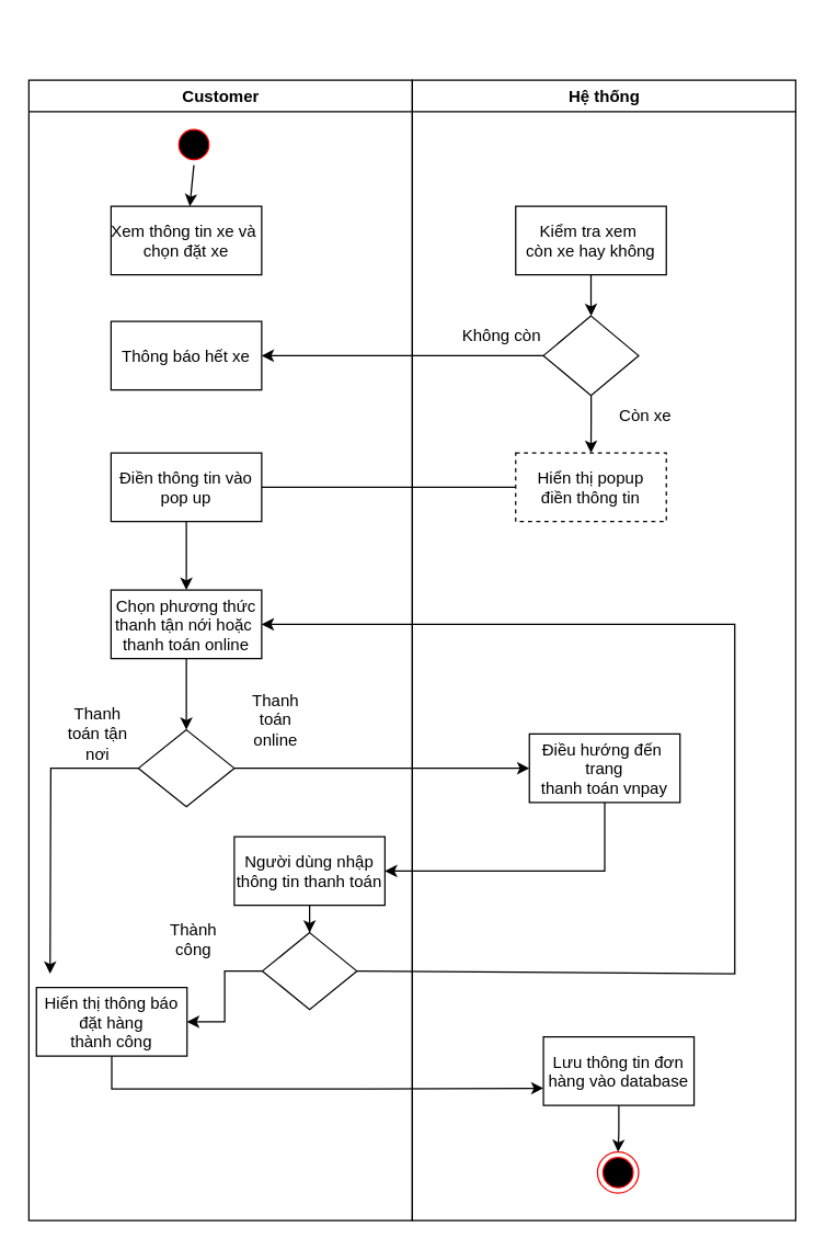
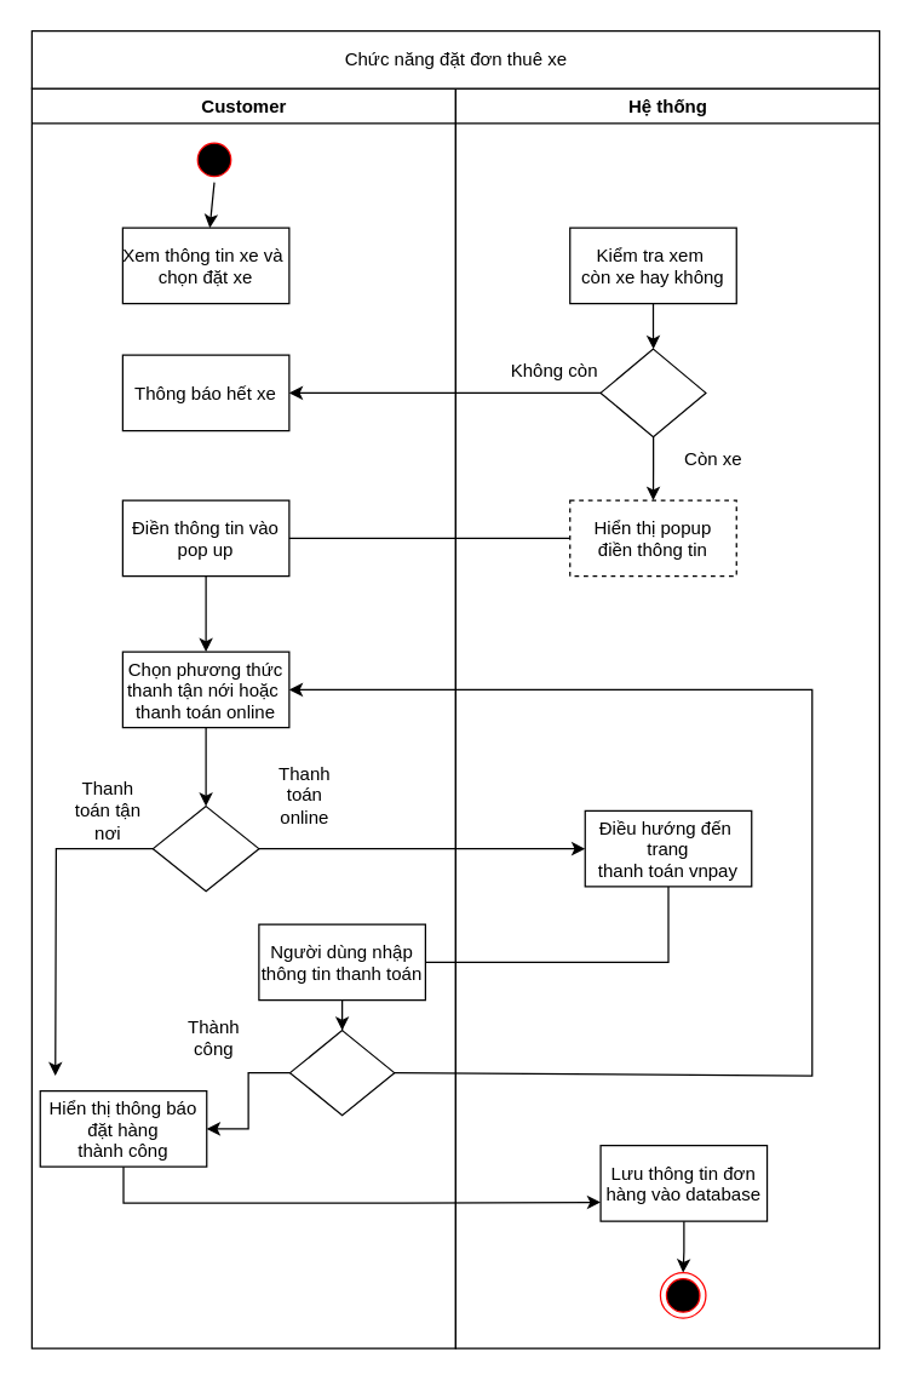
+ <mxCell id="39" value="Chức năng đặt đơn thuê xe" style="rounded=0;whiteSpace=wrap;html=1;" parent="1" vertex="1"><mxGeometry x="20.5" y="20" width="560" height="38" as="geometry" /></mxCell>
- <mxCell id="37" value="" style="endArrow=classic;html=1;rounded=0;exitX=0.5;exitY=1;exitDx=0;exitDy=0;entryX=1;entryY=0.5;entryDx=0;entryDy=0;" parent="1" source="25" target="14" edge="1"><mxGeometry width="50" height="50" relative="1" as="geometry"><mxPoint x="416" y="700" as="sourcePoint" /><mxPoint x="466" y="650" as="targetPoint" /><Array as="points"><mxPoint x="441" y="635" /></Array></mxGeometry></mxCell>
+ <mxCell id="37" value="" style="endArrow=none;html=1;rounded=0;exitX=0.5;exitY=1;exitDx=0;exitDy=0;entryX=1;entryY=0.5;entryDx=0;entryDy=0;" parent="1" source="25" target="14" edge="1"><mxGeometry width="50" height="50" relative="1" as="geometry"><mxPoint x="416" y="700" as="sourcePoint" /><mxPoint x="466" y="650" as="targetPoint" /><Array as="points"><mxPoint x="441" y="635" /></Array></mxGeometry></mxCell>
